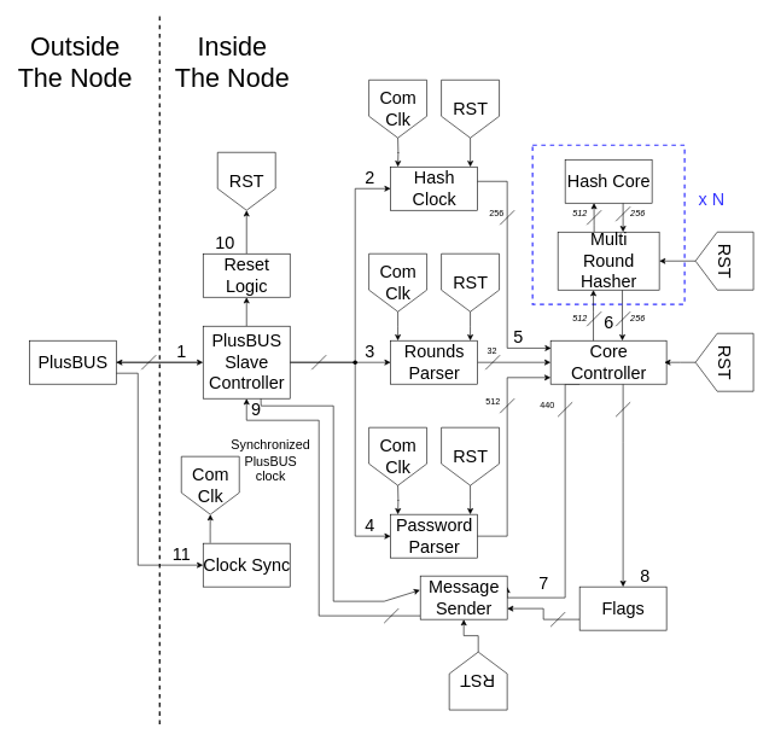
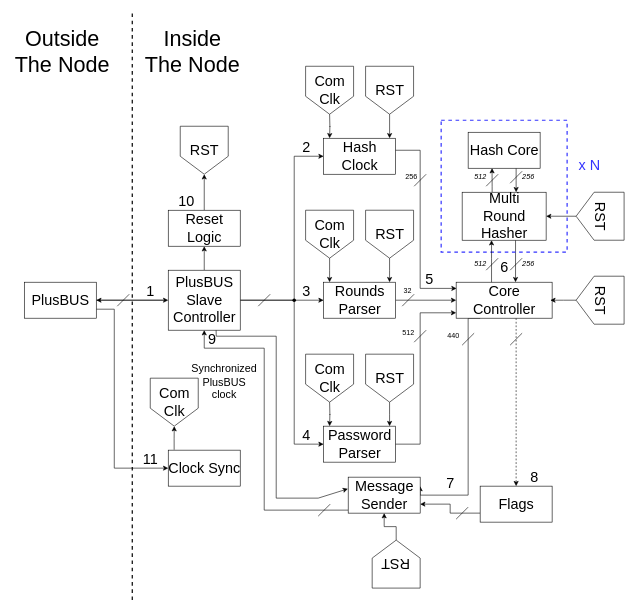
- <mxCell id="35" style="edgeStyle=orthogonalEdgeStyle;rounded=0;orthogonalLoop=1;jettySize=auto;html=1;entryX=0.5;entryY=0;entryDx=0;entryDy=0;" parent="1" source="37" target="41" edge="1"><mxGeometry relative="1" as="geometry"><Array as="points"><mxPoint x="860" y="610" /><mxPoint x="860" y="610" /></Array></mxGeometry></mxCell>
+ <mxCell id="35" style="edgeStyle=orthogonalEdgeStyle;rounded=0;orthogonalLoop=1;jettySize=auto;html=1;entryX=0.5;entryY=0;entryDx=0;entryDy=0;dashed=1;" parent="1" source="37" target="41" edge="1"><mxGeometry relative="1" as="geometry"><Array as="points"><mxPoint x="860" y="610" /><mxPoint x="860" y="610" /></Array></mxGeometry></mxCell>
